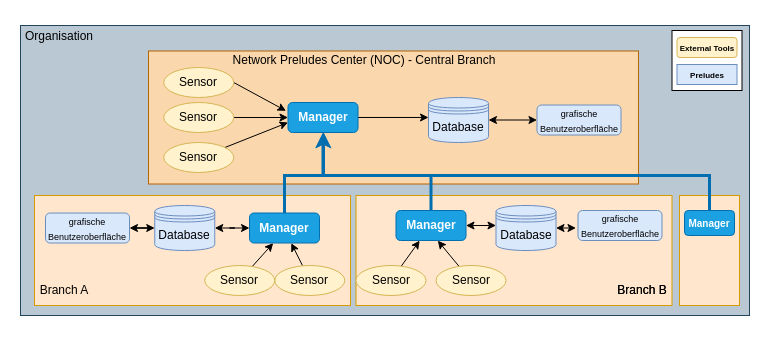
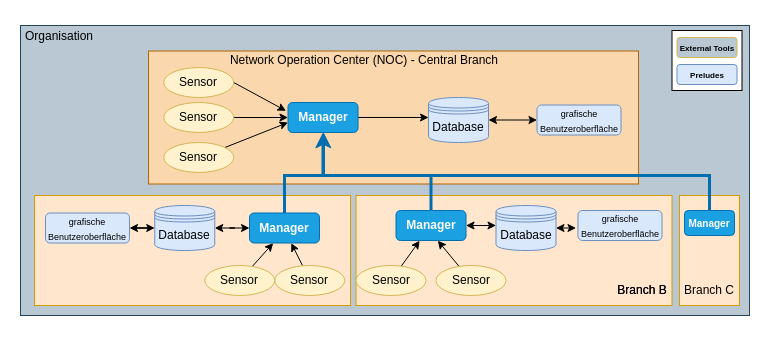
- <mxCell id="14" value="&lt;font style=&quot;font-size: 8px;&quot;&gt;&lt;b&gt;&lt;font style=&quot;font-size: 8px;&quot;&gt;External Tools&lt;br&gt;&lt;/font&gt;&lt;/b&gt;&lt;/font&gt;" style="rounded=1;whiteSpace=wrap;html=1;fillColor=#fff2cc;strokeColor=#d6b656;" parent="1" vertex="1"><mxGeometry x="676.5" y="37" width="60" height="20" as="geometry" /></mxCell>
+ <mxCell id="14" value="&lt;font style=&quot;font-size: 8px;&quot;&gt;&lt;b&gt;&lt;font style=&quot;font-size: 8px;&quot;&gt;External Tools&lt;br&gt;&lt;/font&gt;&lt;/b&gt;&lt;/font&gt;" style="rounded=1;whiteSpace=wrap;html=1;fillColor=#bac8d3;strokeColor=#d6b656;" parent="1" vertex="1"><mxGeometry x="676.5" y="37" width="60" height="20" as="geometry" /></mxCell>
- <mxCell id="32" value="Network Preludes Center (NOC) - Central Branch" style="text;html=1;strokeColor=none;fillColor=none;align=center;verticalAlign=middle;whiteSpace=wrap;rounded=0;" vertex="1" parent="1"><mxGeometry x="213.5" y="45" width="300" height="30" as="geometry" /></mxCell>
+ <mxCell id="32" value="Network Operation Center (NOC) - Central Branch" style="text;html=1;strokeColor=none;fillColor=none;align=center;verticalAlign=middle;whiteSpace=wrap;rounded=0;" vertex="1" parent="1"><mxGeometry x="213.5" y="45" width="300" height="30" as="geometry" /></mxCell>
- <mxCell id="15" value="&lt;font style=&quot;font-size: 8px;&quot;&gt;&lt;b&gt;Preludes&lt;/b&gt;&lt;/font&gt;" style="whiteSpace=wrap;html=1;fillColor=#dae8fc;strokeColor=#6c8ebf;rounded=0;" parent="1" vertex="1"><mxGeometry x="676.5" y="64" width="60" height="20" as="geometry" /></mxCell>
+ <mxCell id="15" value="&lt;font style=&quot;font-size: 8px;&quot;&gt;&lt;b&gt;Preludes&lt;/b&gt;&lt;/font&gt;" style="rounded=1;whiteSpace=wrap;html=1;fillColor=#dae8fc;strokeColor=#6c8ebf;" parent="1" vertex="1"><mxGeometry x="676.5" y="64" width="60" height="20" as="geometry" /></mxCell>
- <mxCell id="43" value="Branch A" style="text;html=1;strokeColor=none;fillColor=none;align=center;verticalAlign=middle;whiteSpace=wrap;rounded=0;" vertex="1" parent="1"><mxGeometry x="34" y="275" width="60" height="30" as="geometry" /></mxCell>
+ <mxCell id="47" value="Branch C" style="text;html=1;strokeColor=none;fillColor=none;align=center;verticalAlign=middle;whiteSpace=wrap;rounded=0;" vertex="1" parent="1"><mxGeometry x="679" y="275" width="60" height="30" as="geometry" /></mxCell>
